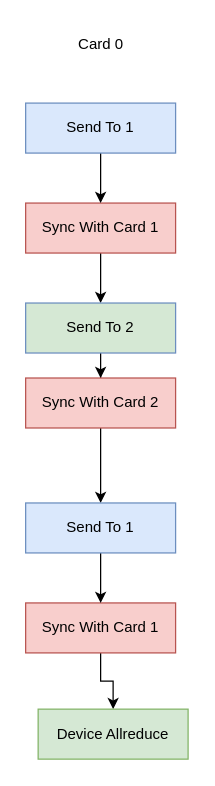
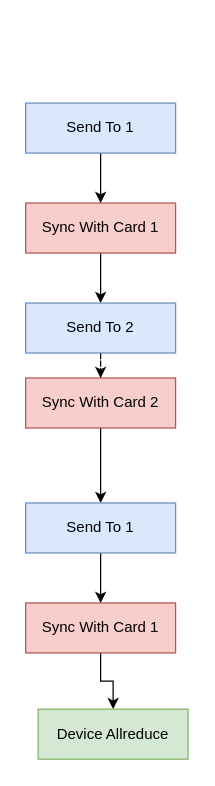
- <mxCell id="15" value="Card 0" style="text;html=1;align=center;verticalAlign=middle;resizable=0;points=[];autosize=1;strokeColor=none;fillColor=none;" vertex="1" parent="1"><mxGeometry x="50" y="20" width="60" height="30" as="geometry" /></mxCell>
- <mxCell id="7" value="Send To 2" style="rounded=0;whiteSpace=wrap;html=1;fillColor=#d5e8d4;strokeColor=#6c8ebf;" vertex="1" parent="1"><mxGeometry x="20" y="242" width="120" height="40" as="geometry" /></mxCell>
+ <mxCell id="7" value="Send To 2" style="rounded=0;whiteSpace=wrap;html=1;fillColor=#dae8fc;strokeColor=#6c8ebf;" vertex="1" parent="1"><mxGeometry x="20" y="242" width="120" height="40" as="geometry" /></mxCell>
- <mxCell id="6" value="" style="edgeStyle=orthogonalEdgeStyle;rounded=0;orthogonalLoop=1;jettySize=auto;html=1;" edge="1" parent="1" source="7" target="9"><mxGeometry relative="1" as="geometry" /></mxCell>
+ <mxCell id="6" value="" style="edgeStyle=orthogonalEdgeStyle;rounded=0;orthogonalLoop=1;jettySize=auto;html=1;dashed=1;" edge="1" parent="1" source="7" target="9"><mxGeometry relative="1" as="geometry" /></mxCell>
